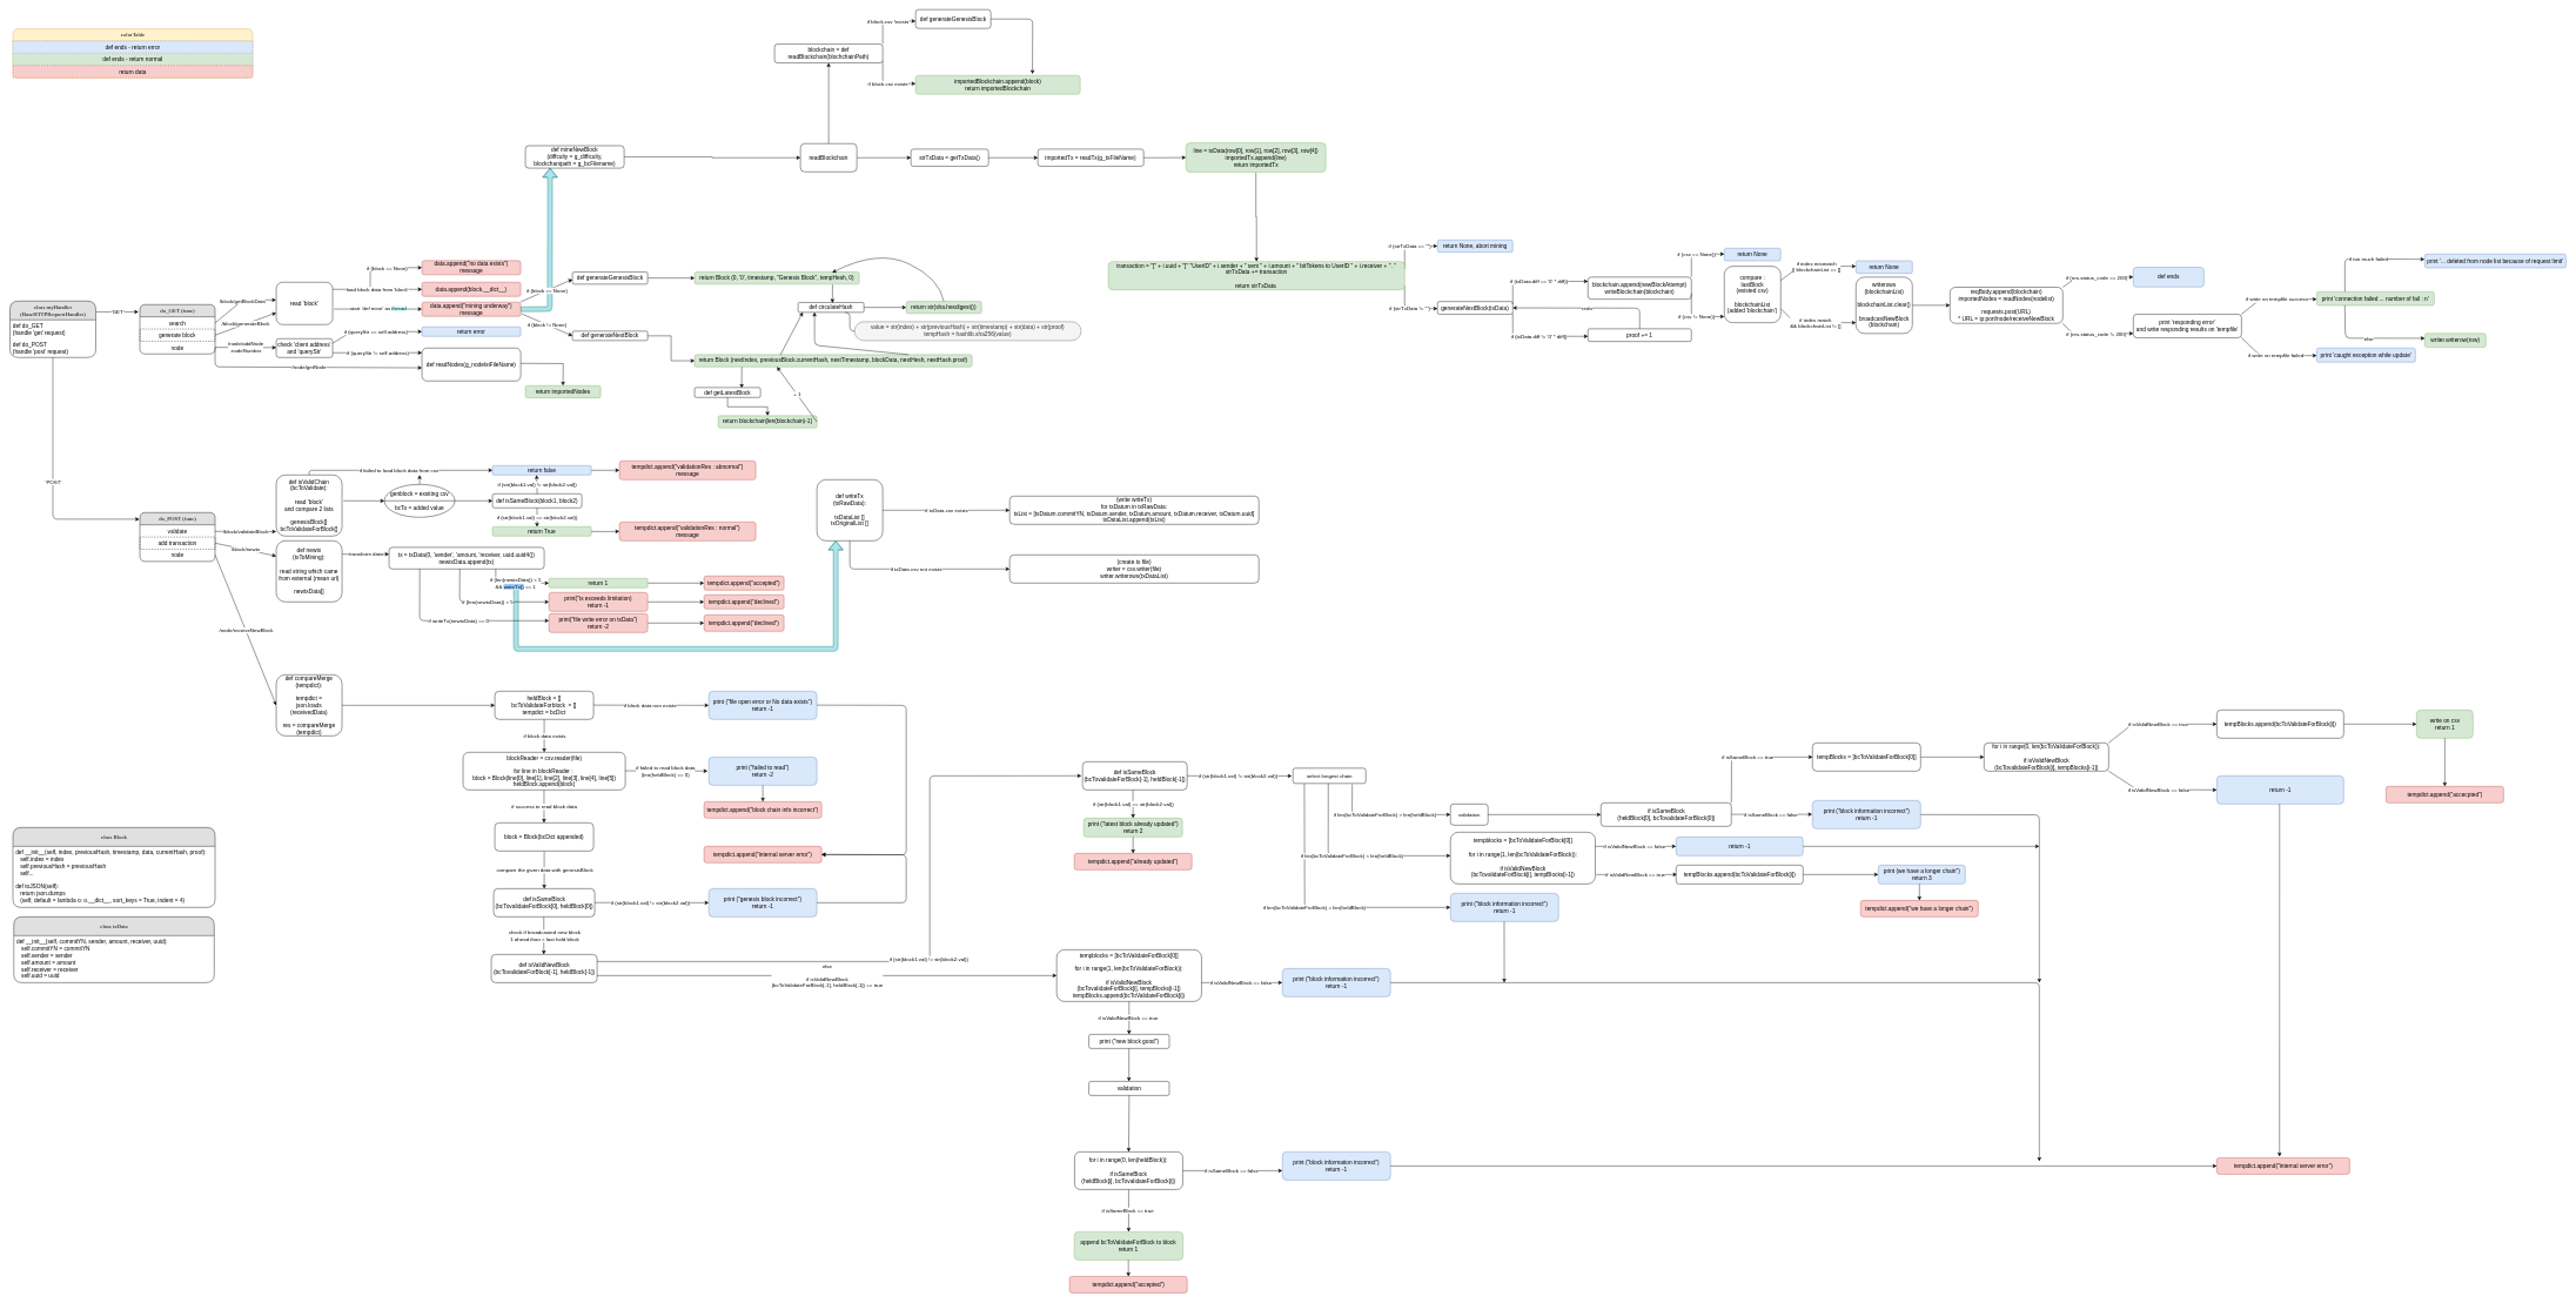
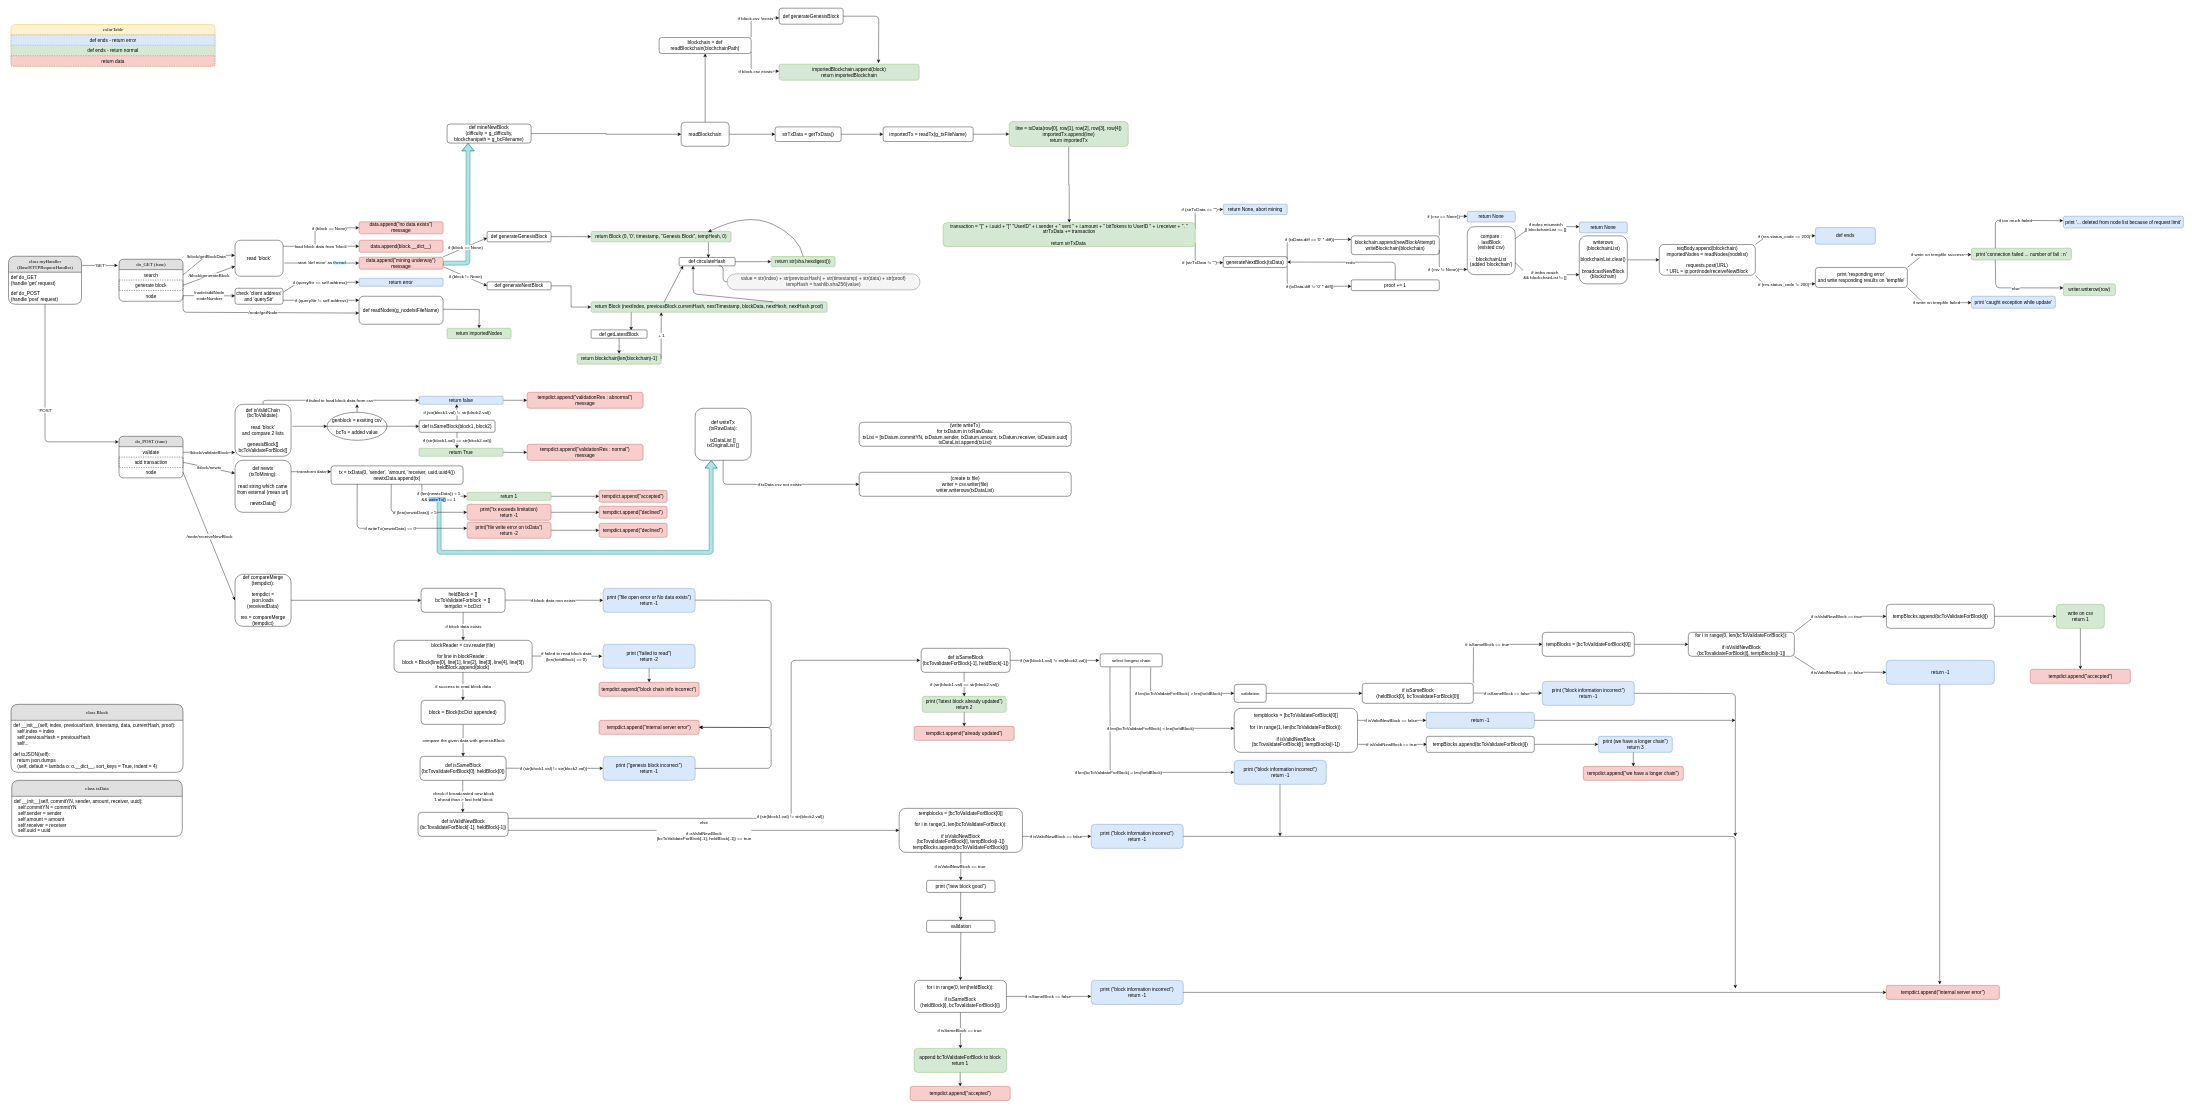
- <mxCell id="66" value="return blockchain[len(blockchain)-1]" style="whiteSpace=wrap;html=1;rounded=1;fillColor=#d5e8d4;strokeColor=#82b366;" parent="1" vertex="1"><mxGeometry x="1527" y="884" width="210" height="25.75" as="geometry" /></mxCell>
+ <mxCell id="66" value="return blockchain[len(blockchain)-1]" style="whiteSpace=wrap;html=1;rounded=1;fillColor=#d5e8d4;strokeColor=#82b366;" parent="1" vertex="1"><mxGeometry x="1442" y="884" width="210" height="25.75" as="geometry" /></mxCell>
- <mxCell id="192" value="" style="endArrow=classic;html=1;exitX=1;exitY=0.5;exitDx=0;exitDy=0;entryX=0;entryY=0.5;entryDx=0;entryDy=0;" parent="1" source="181" target="182" edge="1"><mxGeometry relative="1" as="geometry"><mxPoint x="2037" y="980" as="sourcePoint" /><mxPoint x="2137" y="980" as="targetPoint" /></mxGeometry></mxCell>
- <mxCell id="193" value="if txData.csv exists" style="edgeLabel;resizable=0;html=1;align=center;verticalAlign=middle;" parent="192" connectable="0" vertex="1"><mxGeometry relative="1" as="geometry" /></mxCell>
